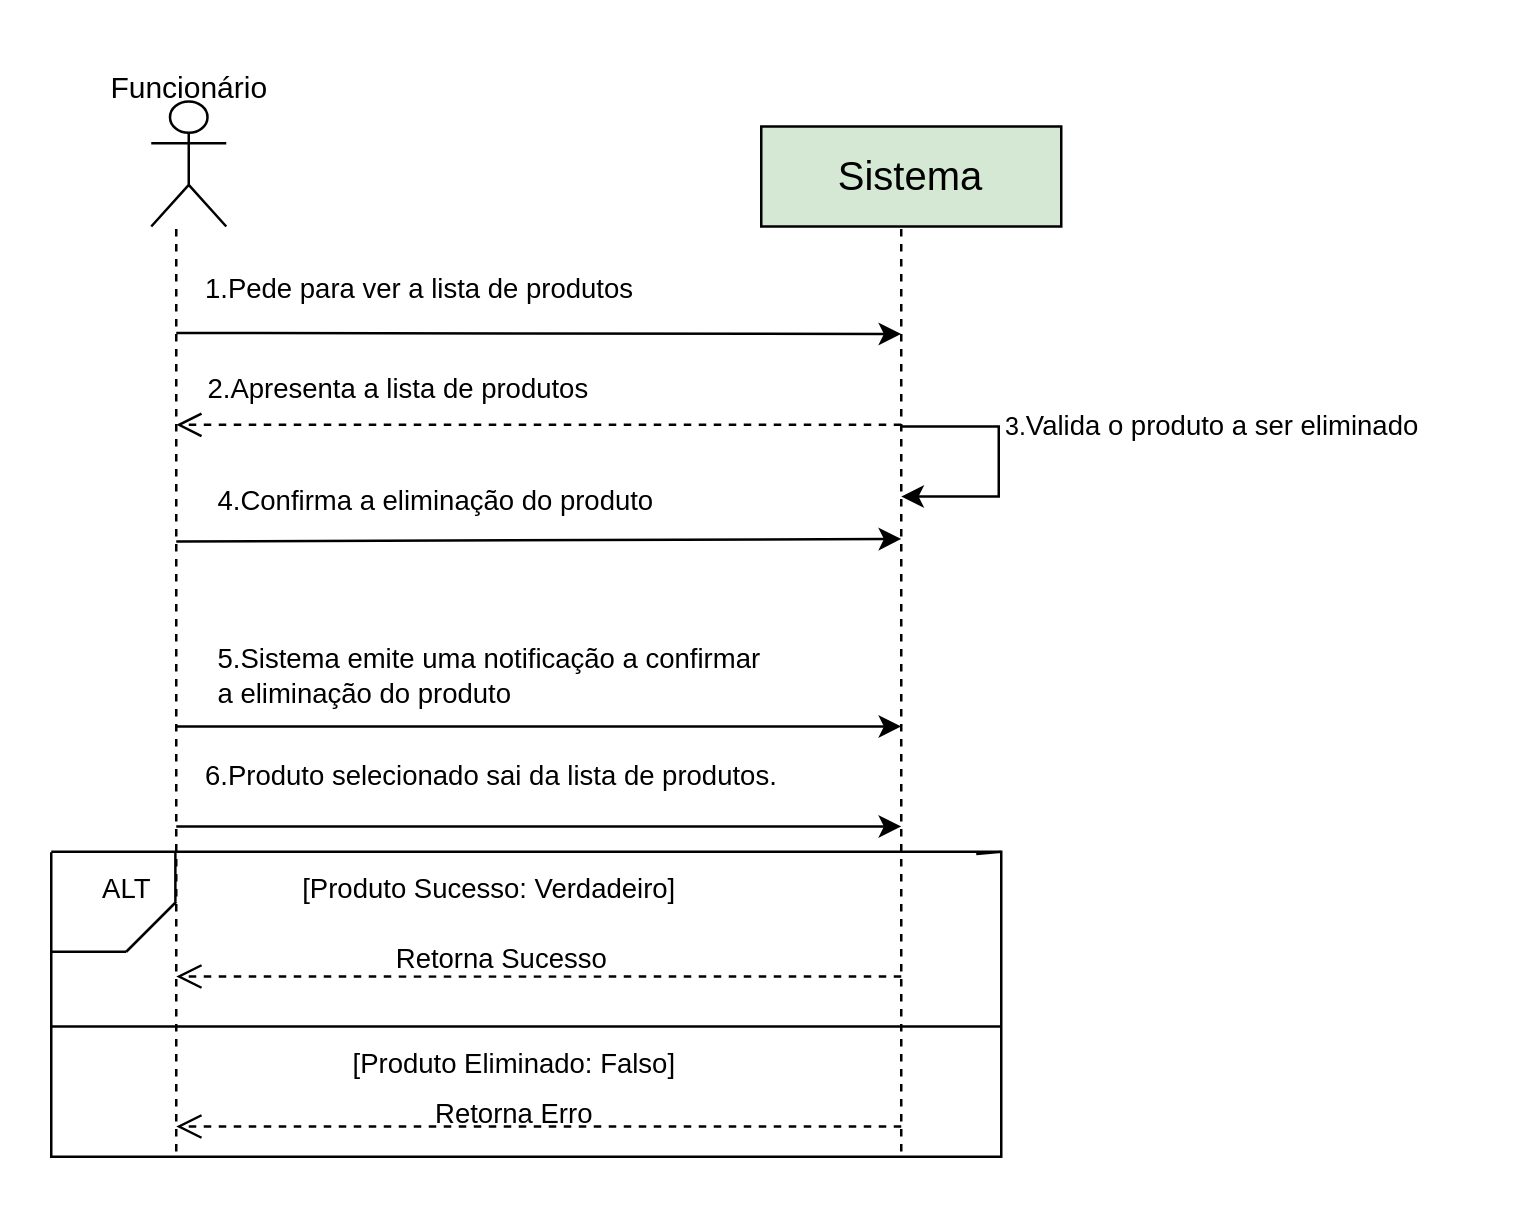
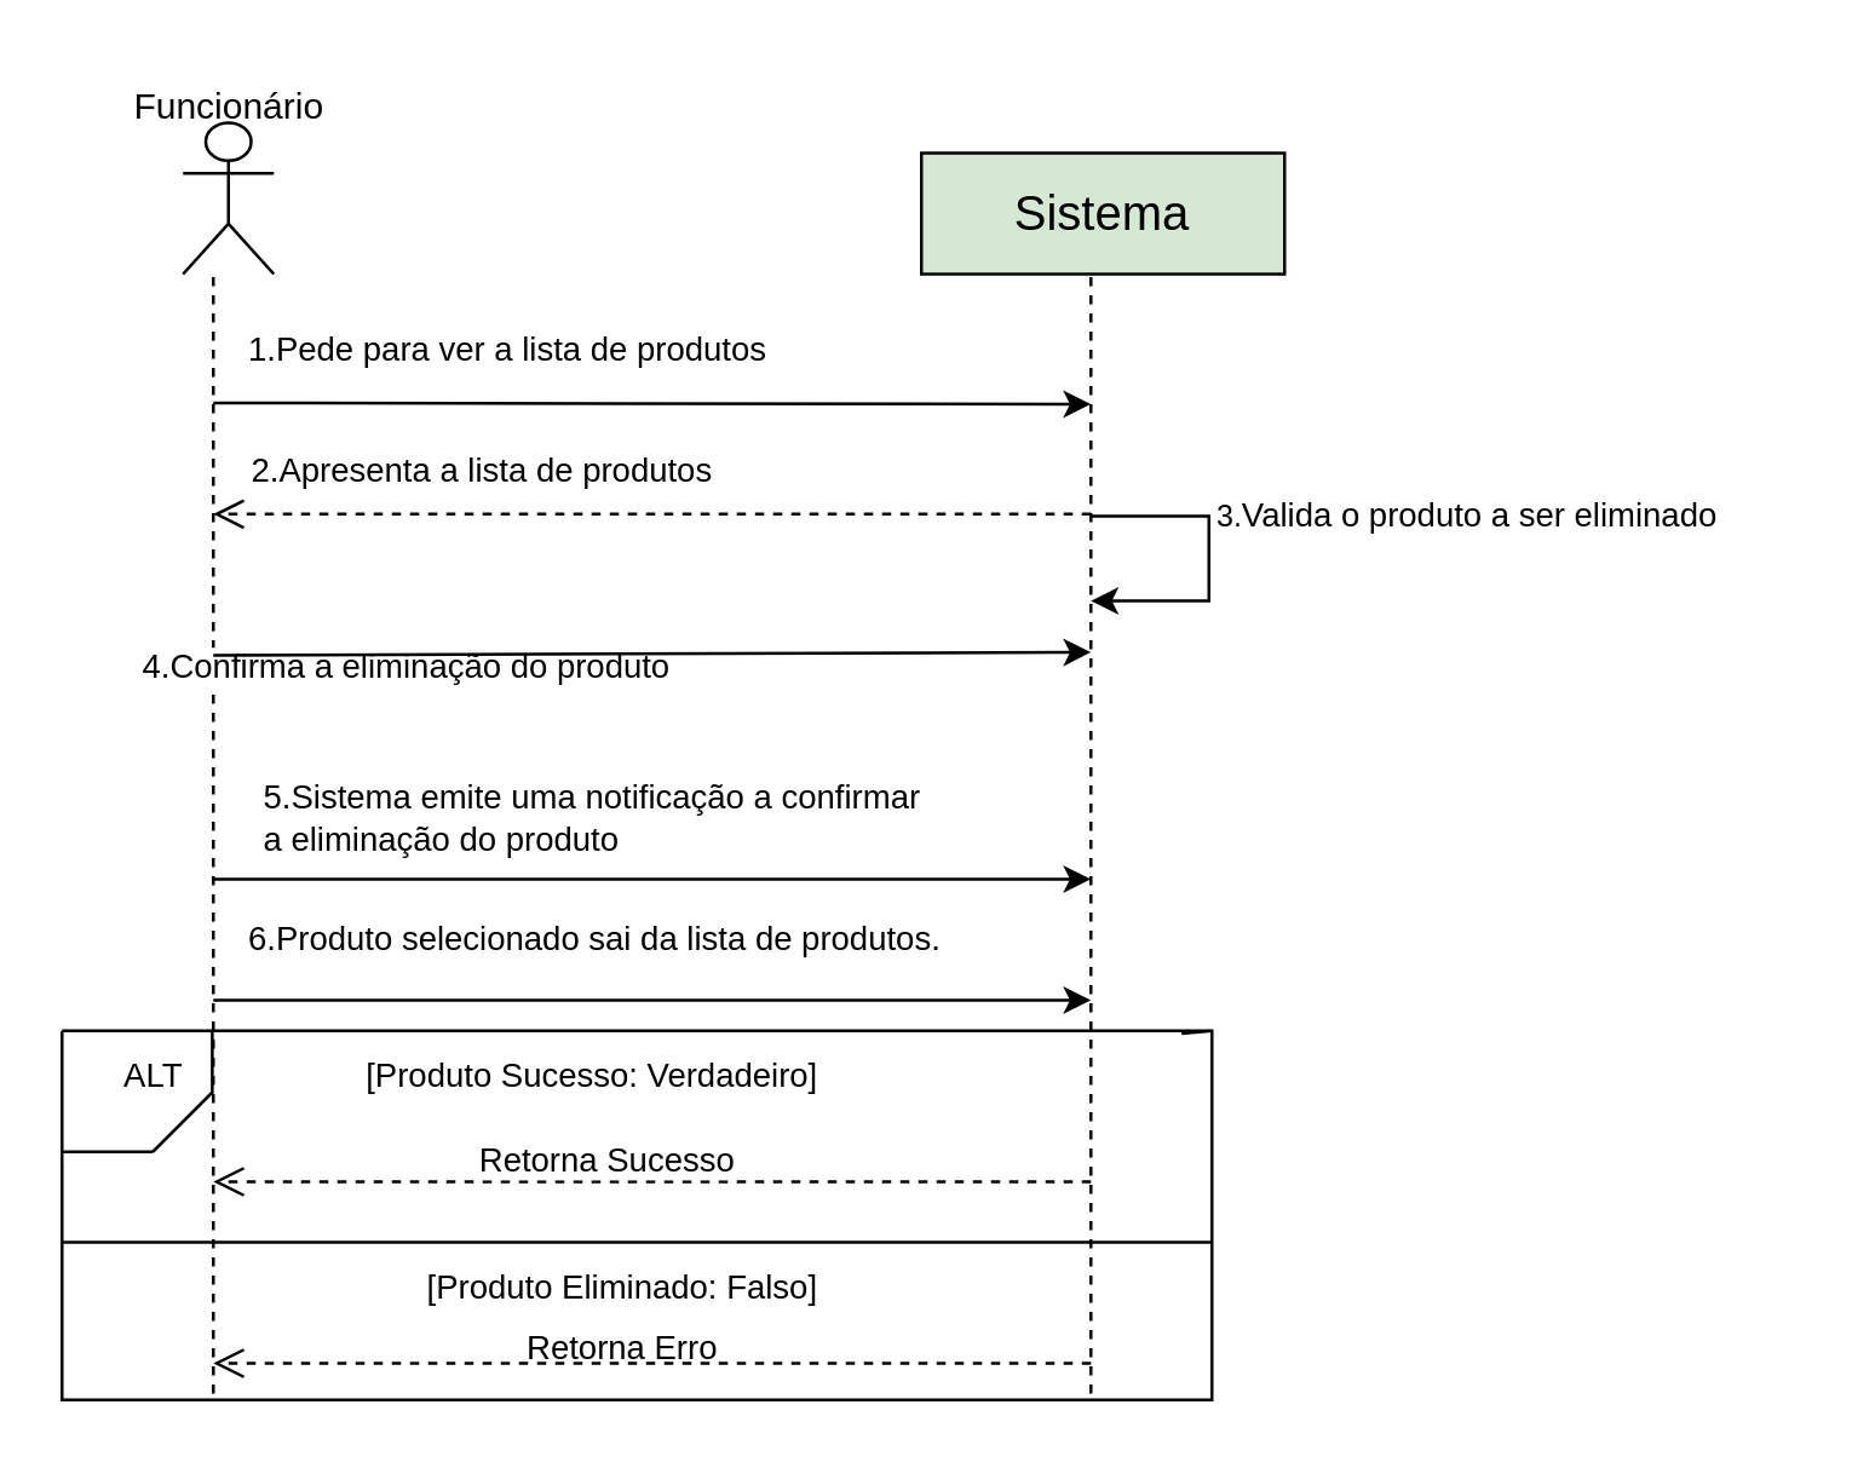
- <mxCell id="10" value="4.Confirma a eliminação do produto" style="text;html=1;align=left;verticalAlign=middle;resizable=0;points=[];autosize=1;strokeColor=none;fillColor=none;fontFamily=Helvetica;fontSize=11;fontColor=default;labelBackgroundColor=default;" vertex="1" parent="1"><mxGeometry x="85" y="185" width="200" height="30" as="geometry" /></mxCell>
+ <mxCell id="10" value="4.Confirma a eliminação do produto" style="text;html=1;align=left;verticalAlign=middle;resizable=0;points=[];autosize=1;strokeColor=none;fillColor=none;fontFamily=Helvetica;fontSize=11;fontColor=default;labelBackgroundColor=default;" vertex="1" parent="1"><mxGeometry x="45" y="205" width="200" height="30" as="geometry" /></mxCell>
